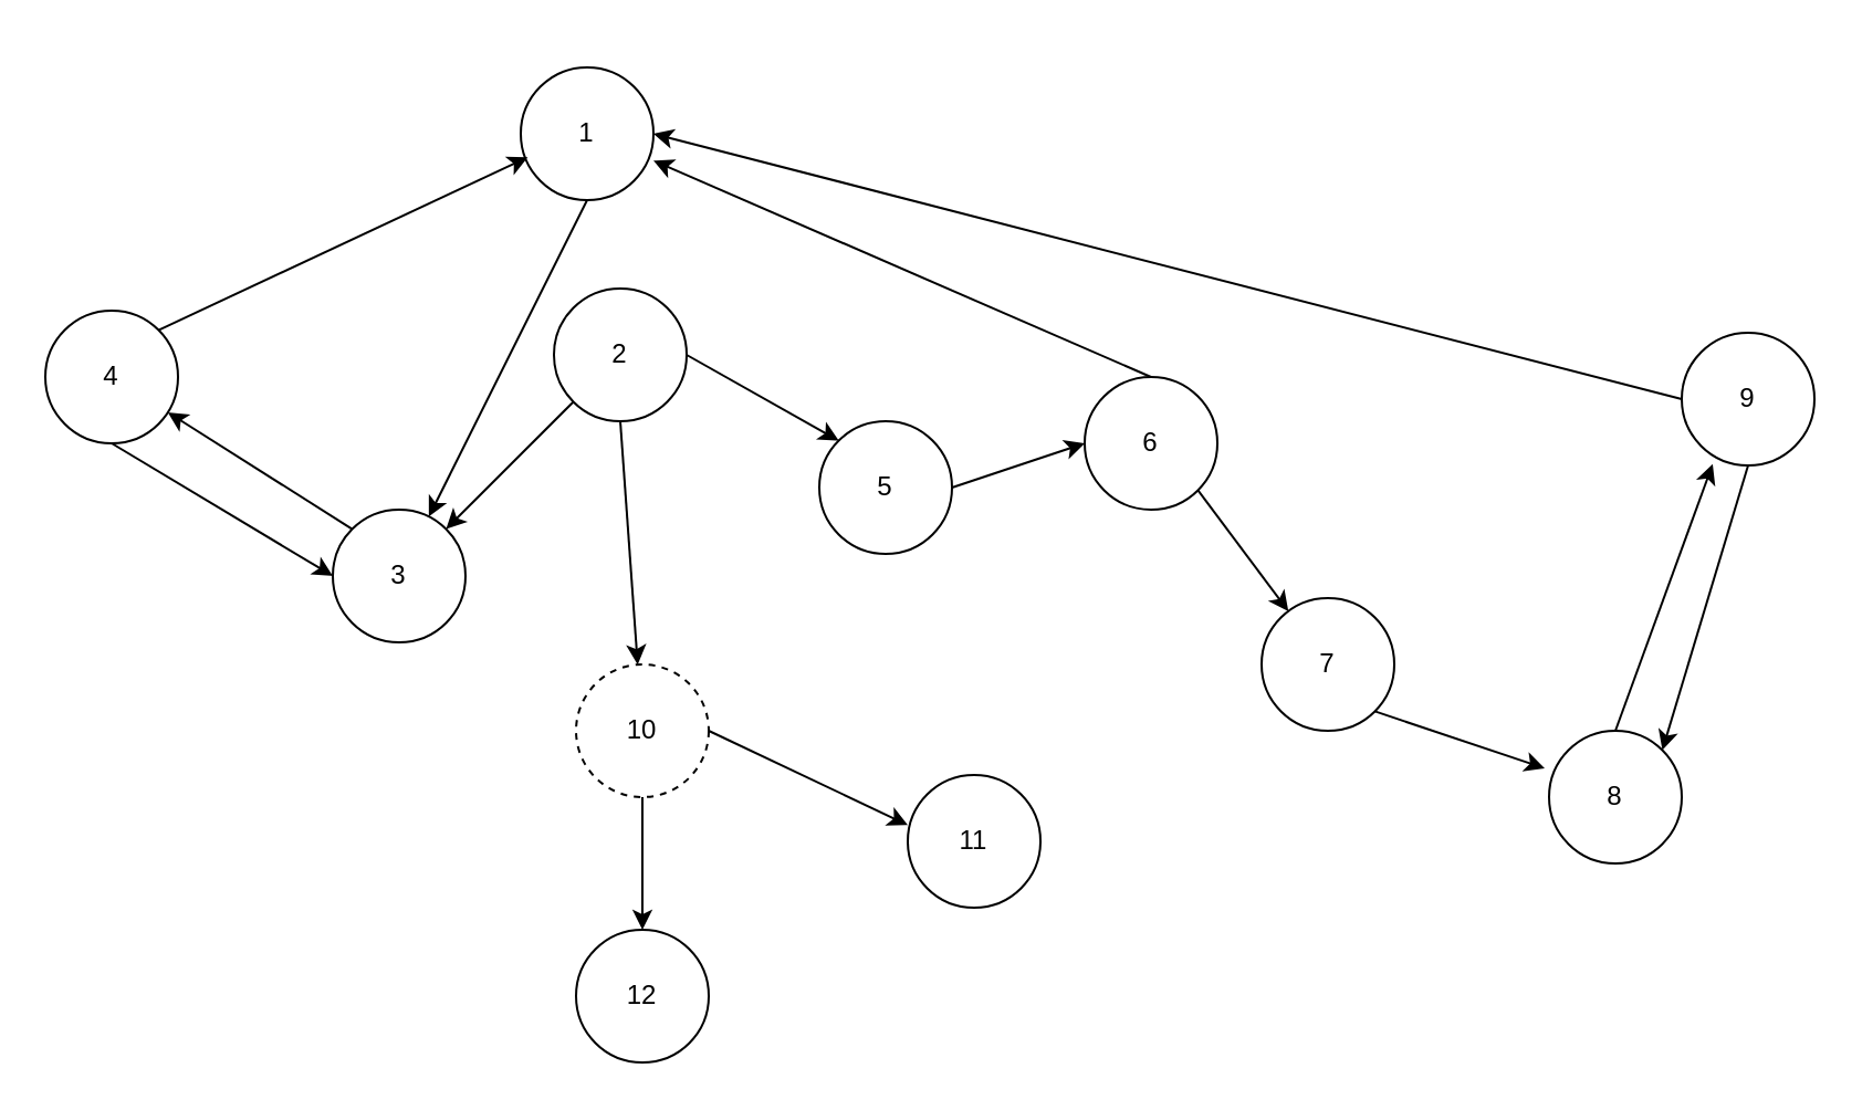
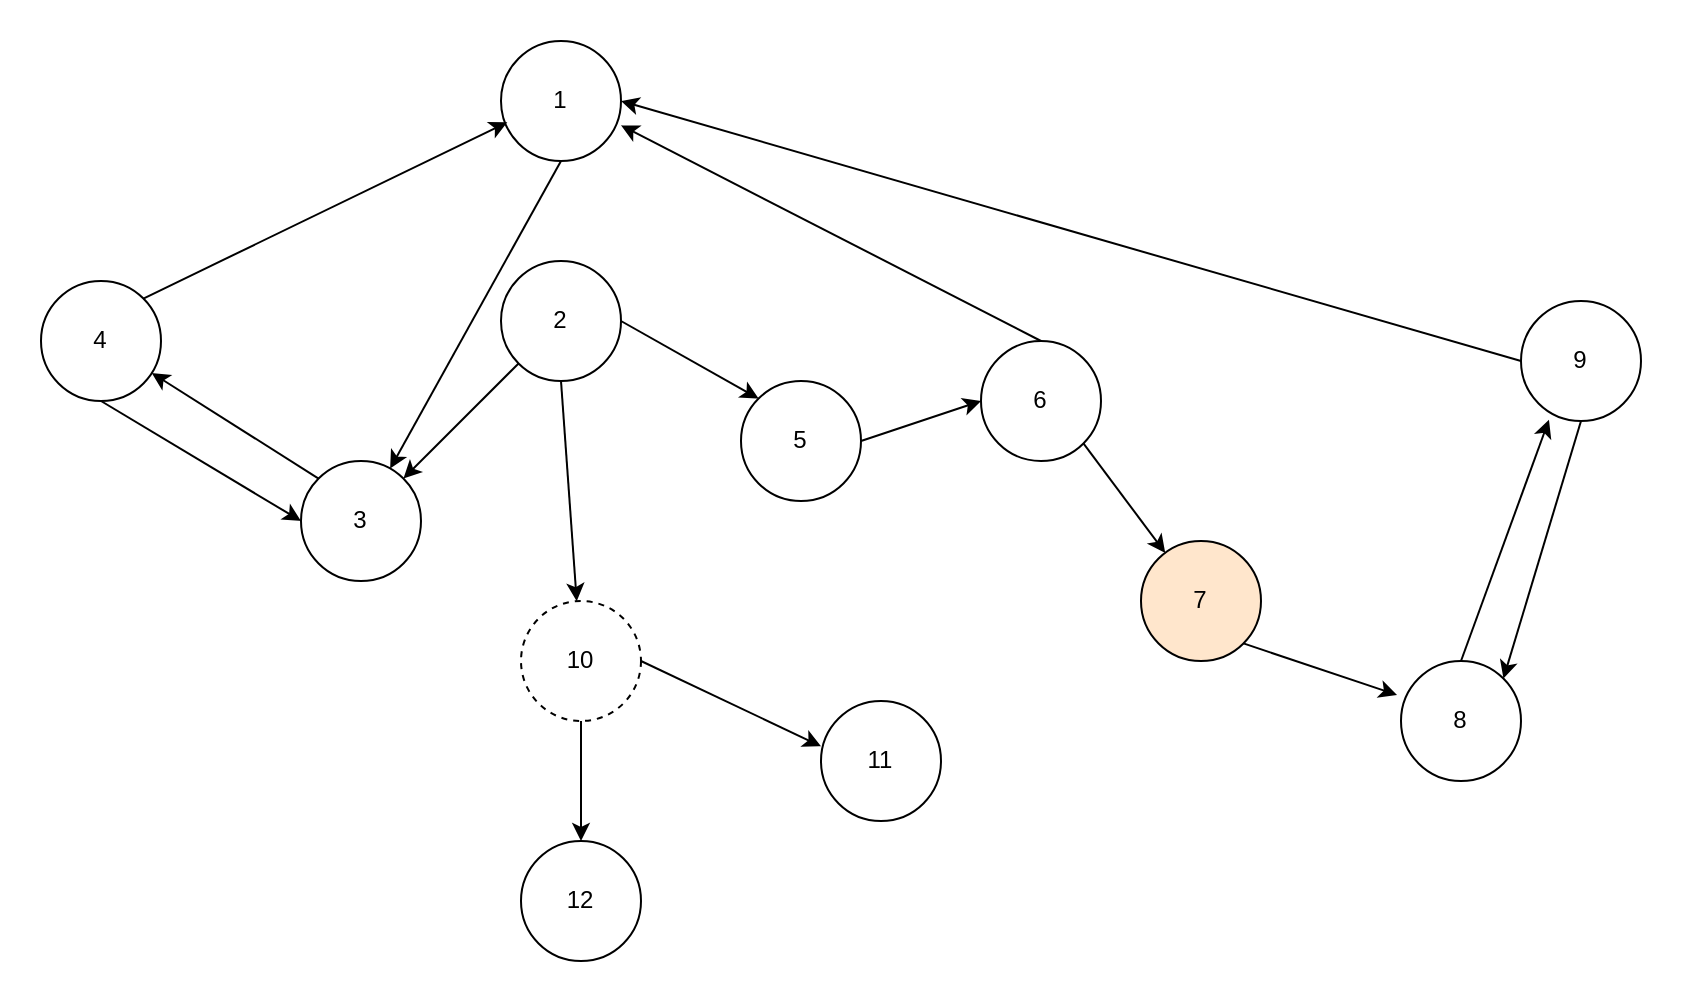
- <mxCell id="3" value="1" style="ellipse;whiteSpace=wrap;html=1;" vertex="1" parent="1"><mxGeometry x="235" y="30" width="60" height="60" as="geometry" /></mxCell>
+ <mxCell id="3" value="1" style="ellipse;whiteSpace=wrap;html=1;" vertex="1" parent="1"><mxGeometry x="250" y="20" width="60" height="60" as="geometry" /></mxCell>
- <mxCell id="16" value="7" style="ellipse;whiteSpace=wrap;html=1;" vertex="1" parent="1"><mxGeometry x="570" y="270" width="60" height="60" as="geometry" /></mxCell>
+ <mxCell id="16" value="7" style="ellipse;whiteSpace=wrap;html=1;fillColor=#ffe6cc;" vertex="1" parent="1"><mxGeometry x="570" y="270" width="60" height="60" as="geometry" /></mxCell>
